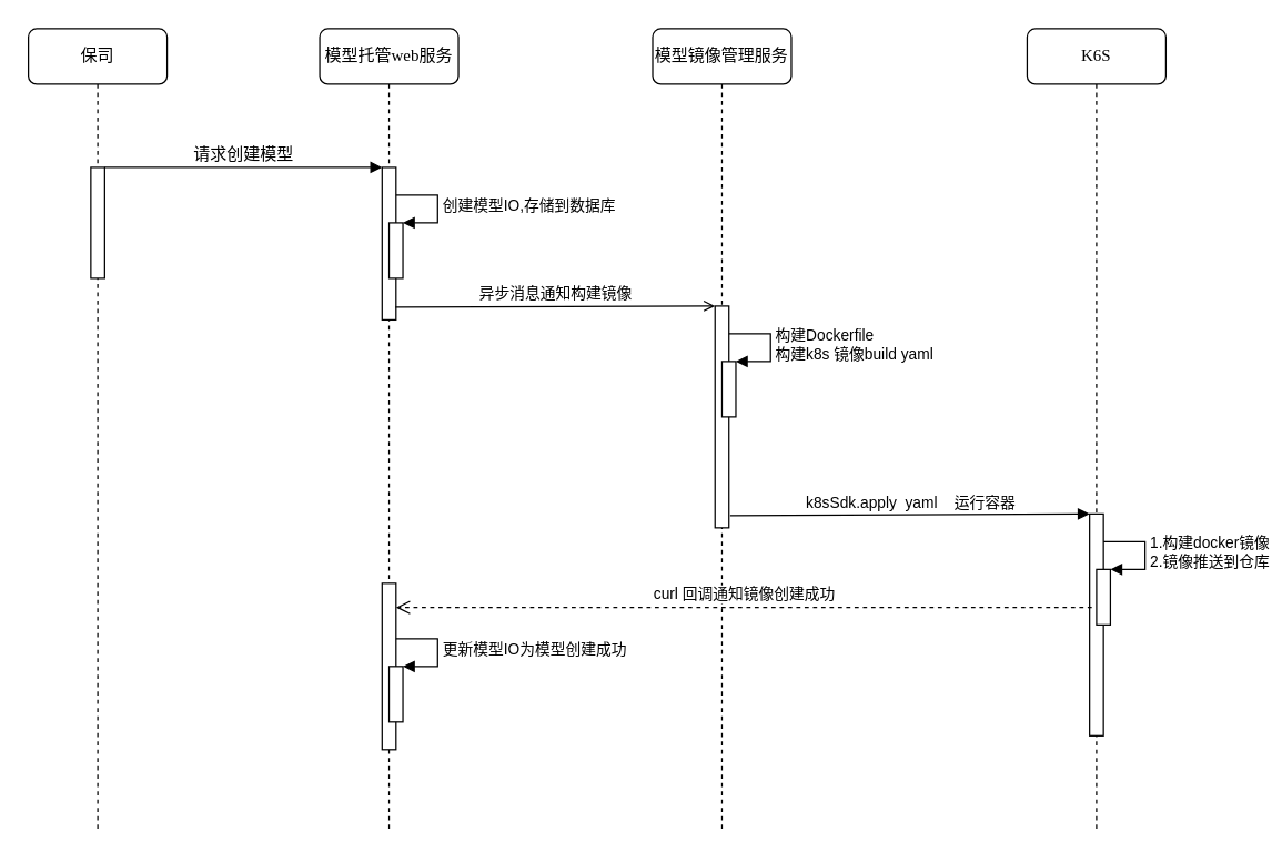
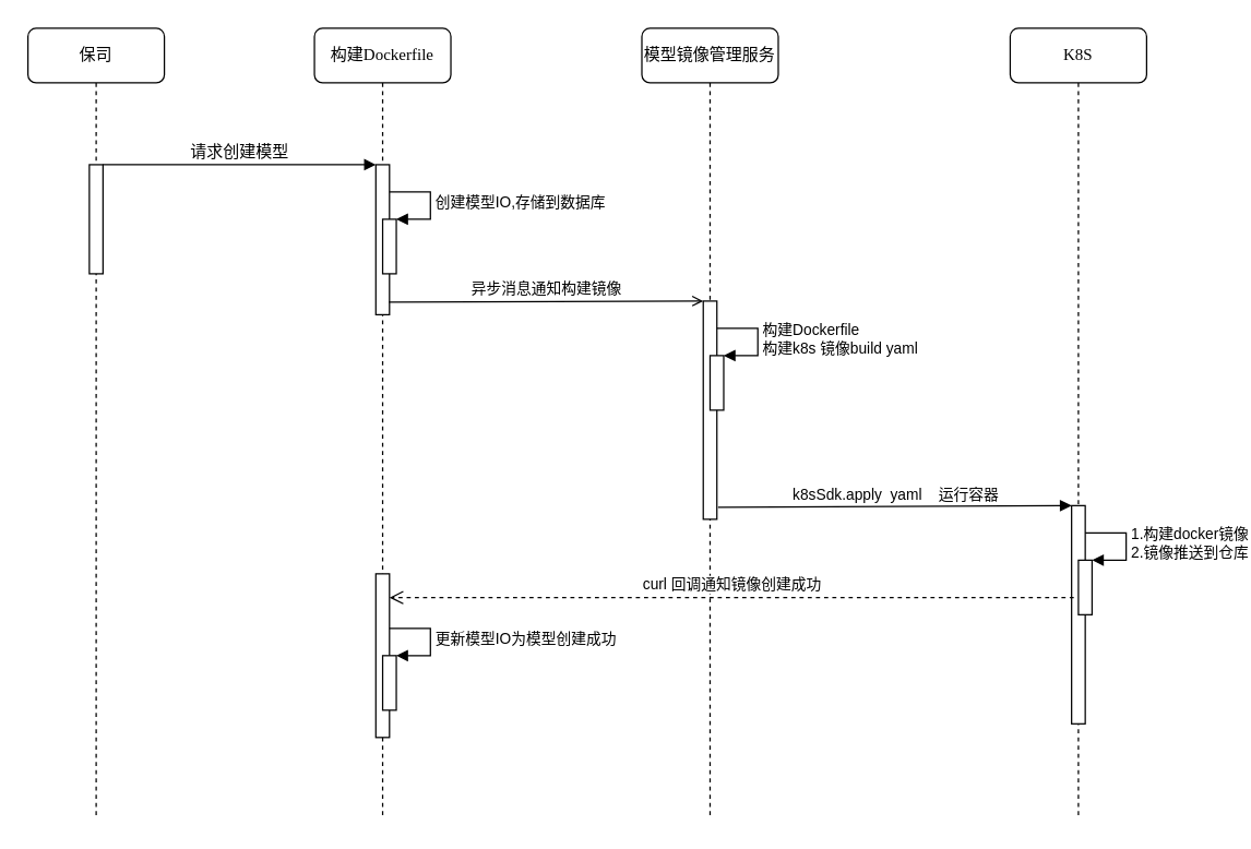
- <mxCell id="2" value="模型托管web服务" style="shape=umlLifeline;perimeter=lifelinePerimeter;whiteSpace=wrap;html=1;container=1;collapsible=0;recursiveResize=0;outlineConnect=0;rounded=1;shadow=0;comic=0;labelBackgroundColor=none;strokeWidth=1;fontFamily=Verdana;fontSize=12;align=center;" parent="1" vertex="1"><mxGeometry x="230" y="20" width="100" height="580" as="geometry" /></mxCell>
+ <mxCell id="2" value="构建Dockerfile" style="shape=umlLifeline;perimeter=lifelinePerimeter;whiteSpace=wrap;html=1;container=1;collapsible=0;recursiveResize=0;outlineConnect=0;rounded=1;shadow=0;comic=0;labelBackgroundColor=none;strokeWidth=1;fontFamily=Verdana;fontSize=12;align=center;" parent="1" vertex="1"><mxGeometry x="230" y="20" width="100" height="580" as="geometry" /></mxCell>
- <mxCell id="16" value="K6S" style="shape=umlLifeline;perimeter=lifelinePerimeter;whiteSpace=wrap;html=1;container=1;collapsible=0;recursiveResize=0;outlineConnect=0;rounded=1;shadow=0;comic=0;labelBackgroundColor=none;strokeWidth=1;fontFamily=Verdana;fontSize=12;align=center;" vertex="1" parent="1"><mxGeometry x="740" y="20" width="100" height="580" as="geometry" /></mxCell>
+ <mxCell id="16" value="K8S" style="shape=umlLifeline;perimeter=lifelinePerimeter;whiteSpace=wrap;html=1;container=1;collapsible=0;recursiveResize=0;outlineConnect=0;rounded=1;shadow=0;comic=0;labelBackgroundColor=none;strokeWidth=1;fontFamily=Verdana;fontSize=12;align=center;" vertex="1" parent="1"><mxGeometry x="740" y="20" width="100" height="580" as="geometry" /></mxCell>
